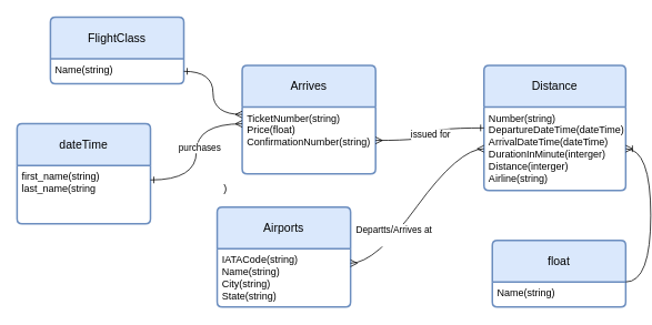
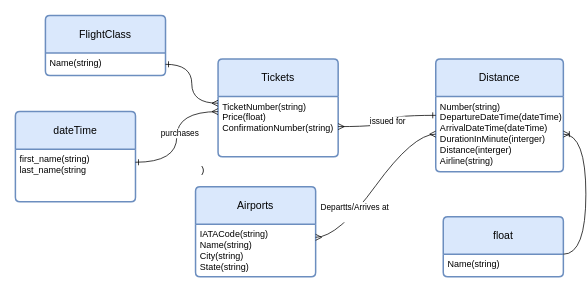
- <mxCell id="4" value="Arrives" style="swimlane;childLayout=stackLayout;horizontal=1;startSize=50;horizontalStack=0;rounded=1;fontSize=14;fontStyle=0;strokeWidth=2;resizeParent=0;resizeLast=1;shadow=0;dashed=0;align=center;arcSize=4;whiteSpace=wrap;html=1;fillColor=#dae8fc;strokeColor=#6c8ebf;" vertex="1" parent="1"><mxGeometry x="290" y="78" width="160" height="130" as="geometry" /></mxCell>
+ <mxCell id="4" value="Tickets" style="swimlane;childLayout=stackLayout;horizontal=1;startSize=50;horizontalStack=0;rounded=1;fontSize=14;fontStyle=0;strokeWidth=2;resizeParent=0;resizeLast=1;shadow=0;dashed=0;align=center;arcSize=4;whiteSpace=wrap;html=1;fillColor=#dae8fc;strokeColor=#6c8ebf;" vertex="1" parent="1"><mxGeometry x="290" y="78" width="160" height="130" as="geometry" /></mxCell>
